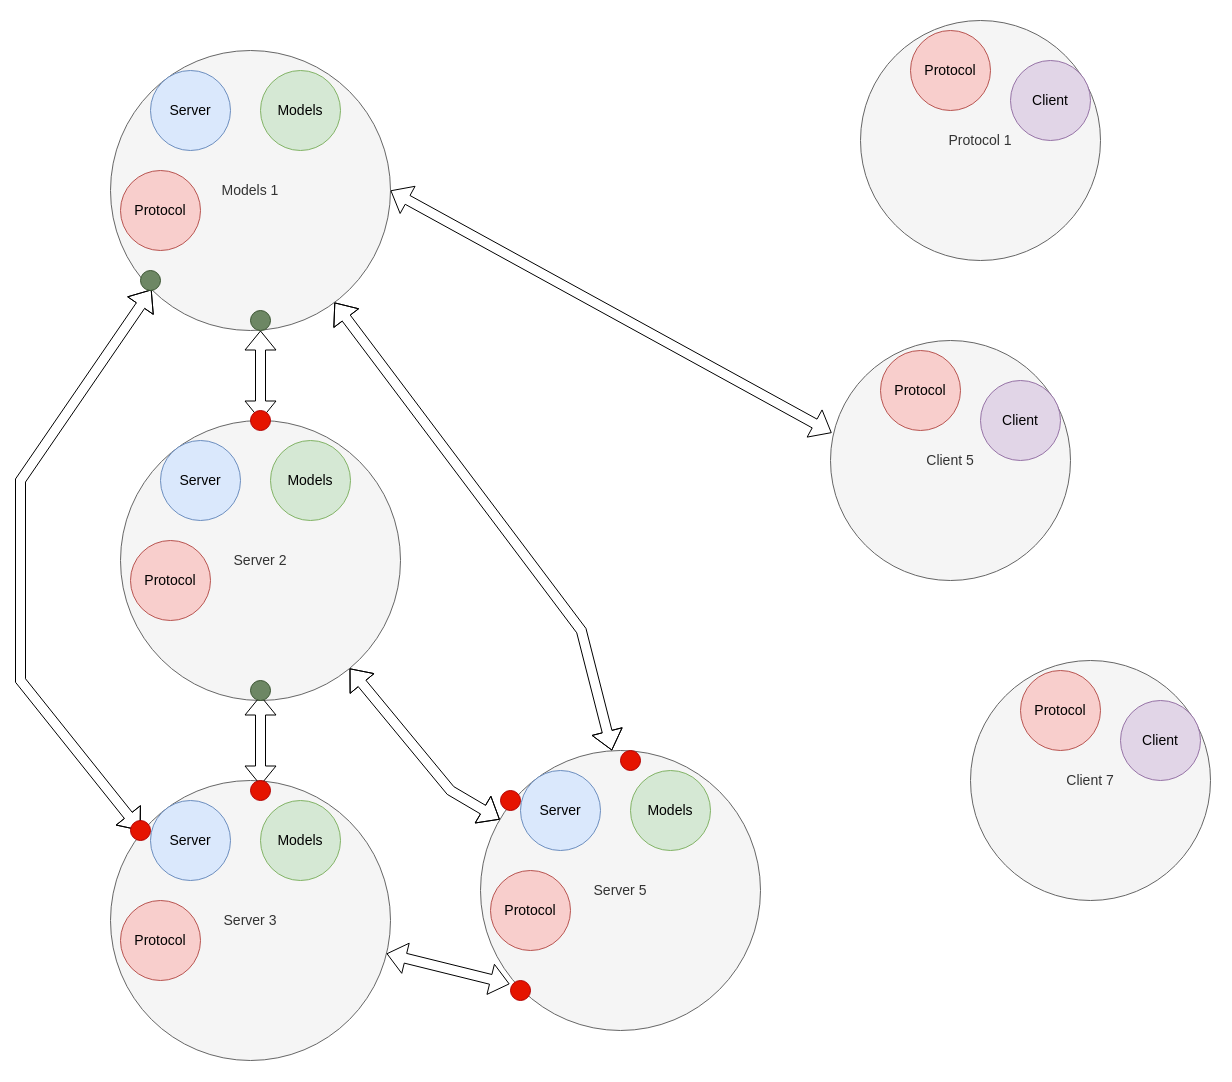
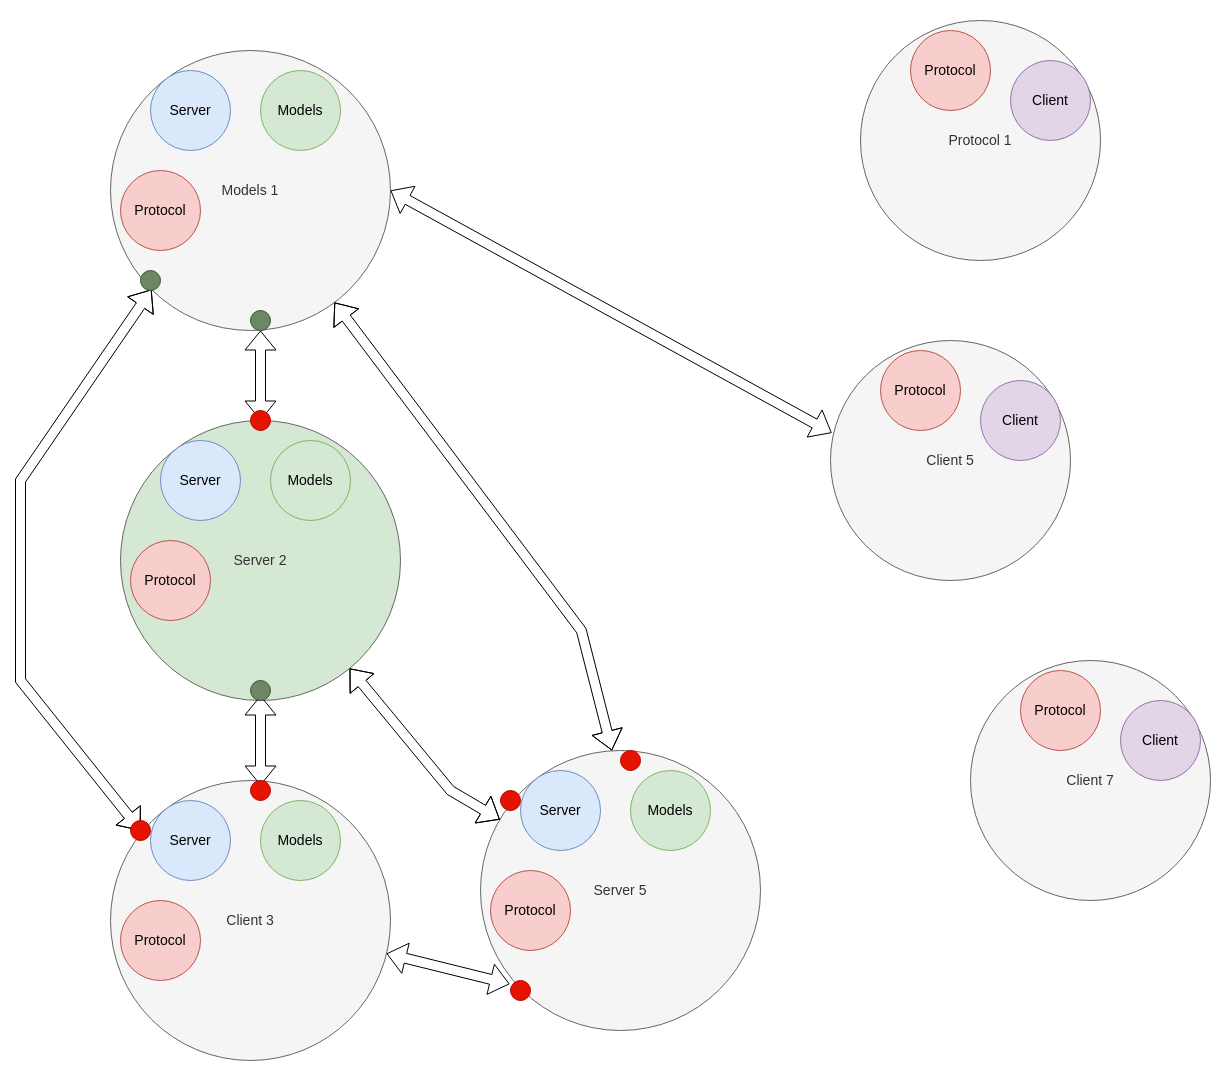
- <mxCell id="6" value="&lt;font style=&quot;font-size: 14px;&quot;&gt;Server 2&lt;br&gt;&lt;/font&gt;" style="ellipse;whiteSpace=wrap;html=1;aspect=fixed;fillColor=#f5f5f5;fontColor=#333333;strokeColor=#666666;" vertex="1" parent="1"><mxGeometry x="120" y="420" width="280" height="280" as="geometry" /></mxCell>
+ <mxCell id="6" value="&lt;font style=&quot;font-size: 14px;&quot;&gt;Server 2&lt;br&gt;&lt;/font&gt;" style="ellipse;whiteSpace=wrap;html=1;aspect=fixed;fillColor=#d5e8d4;fontColor=#333333;strokeColor=#666666;" vertex="1" parent="1"><mxGeometry x="120" y="420" width="280" height="280" as="geometry" /></mxCell>
- <mxCell id="10" value="&lt;font style=&quot;font-size: 14px;&quot;&gt;Server 3&lt;br&gt;&lt;/font&gt;" style="ellipse;whiteSpace=wrap;html=1;aspect=fixed;fillColor=#f5f5f5;fontColor=#333333;strokeColor=#666666;" vertex="1" parent="1"><mxGeometry x="110" y="780" width="280" height="280" as="geometry" /></mxCell>
+ <mxCell id="10" value="&lt;font style=&quot;font-size: 14px;&quot;&gt;Client 3&lt;br&gt;&lt;/font&gt;" style="ellipse;whiteSpace=wrap;html=1;aspect=fixed;fillColor=#f5f5f5;fontColor=#333333;strokeColor=#666666;" vertex="1" parent="1"><mxGeometry x="110" y="780" width="280" height="280" as="geometry" /></mxCell>
